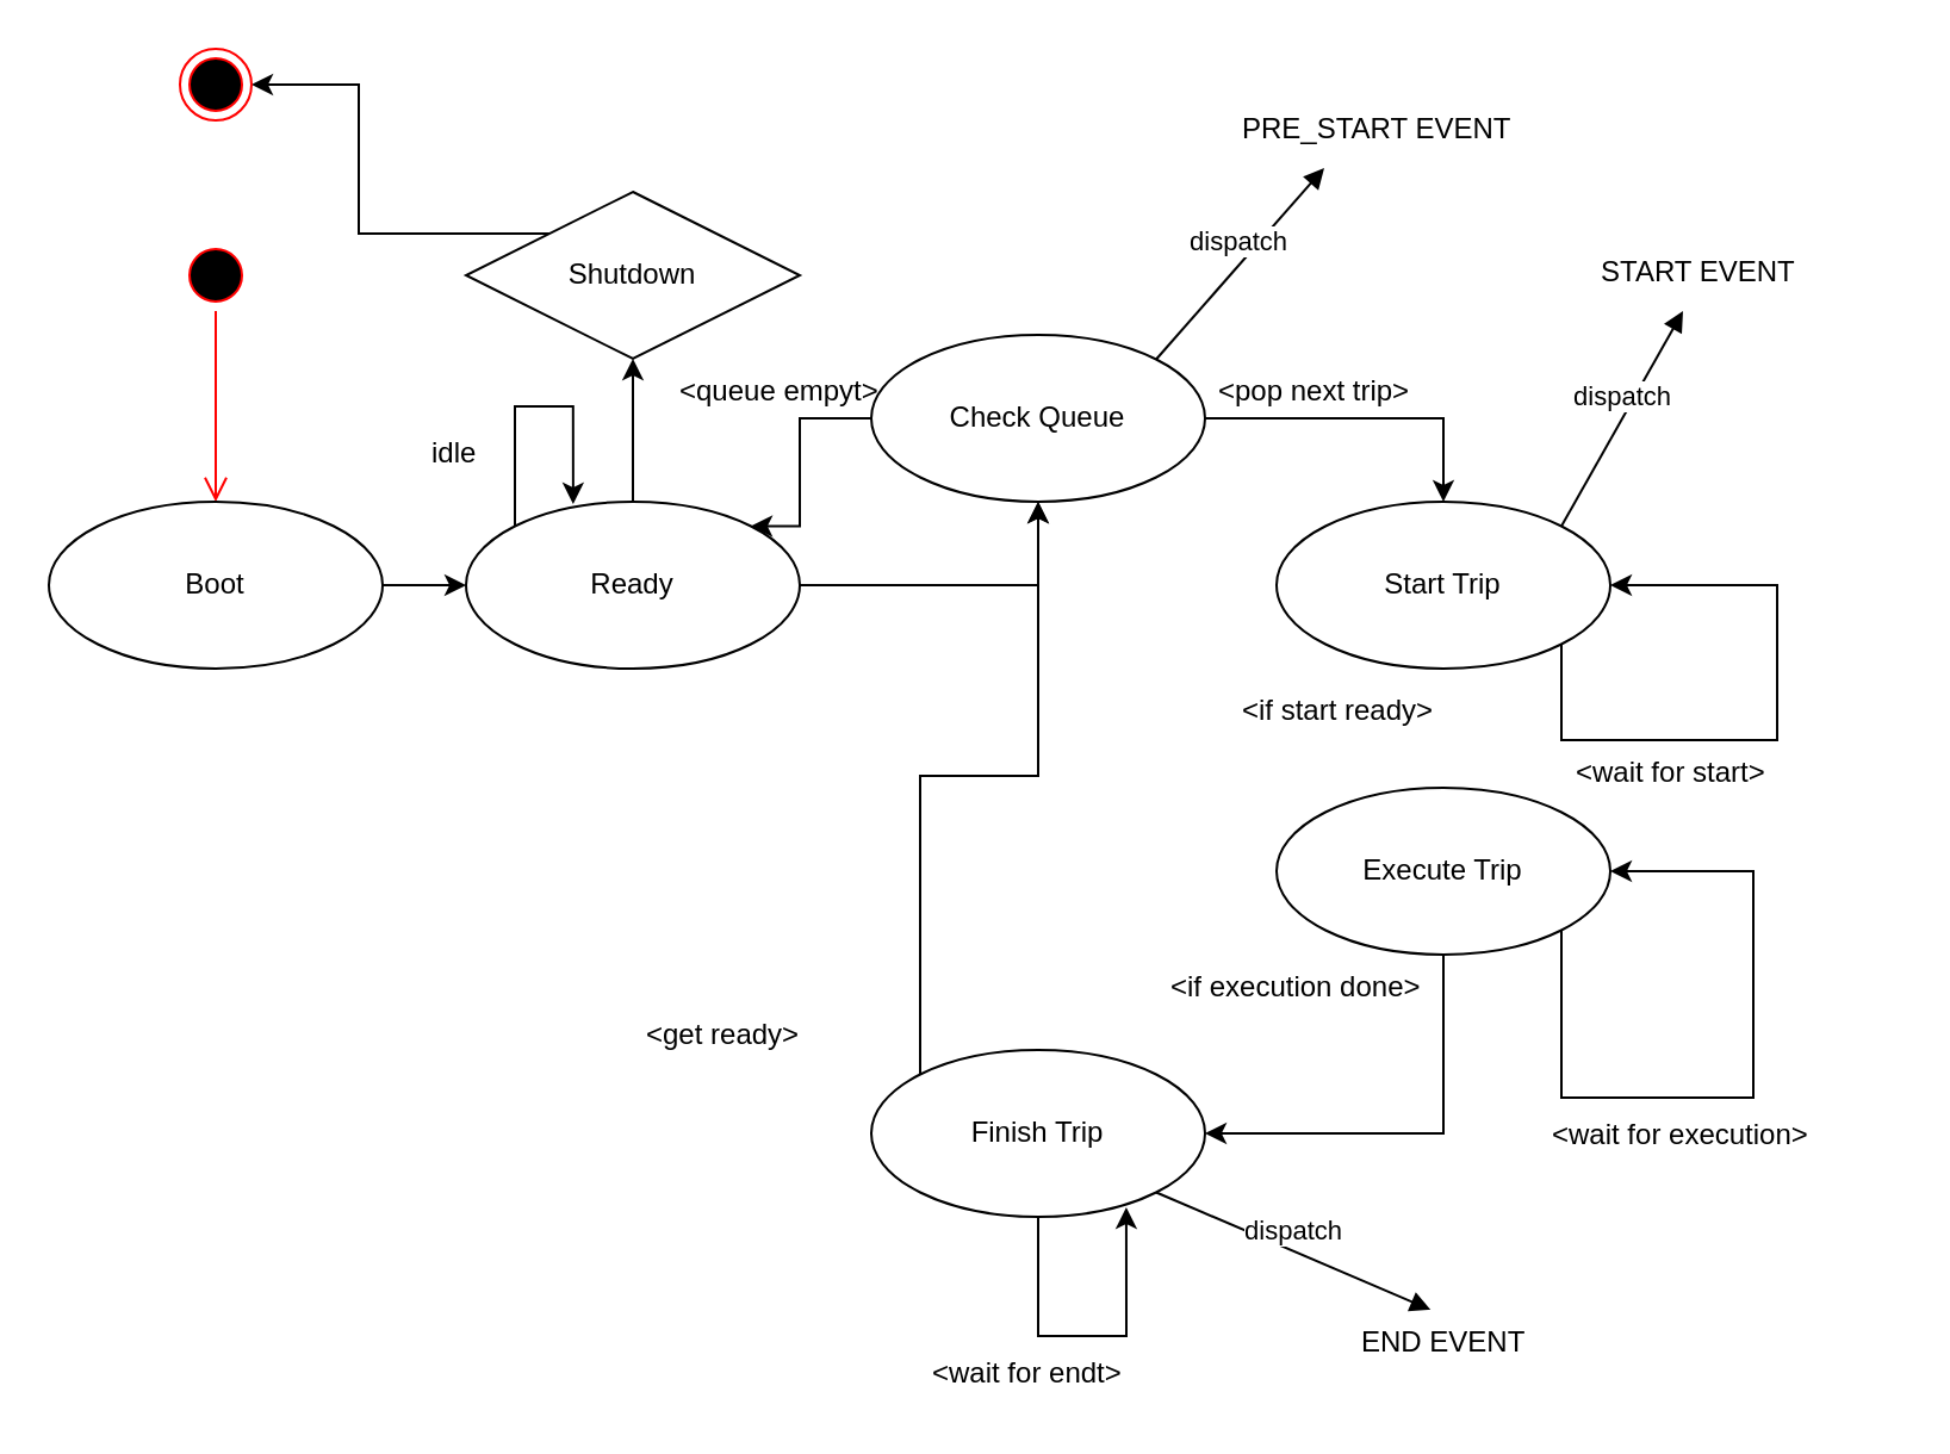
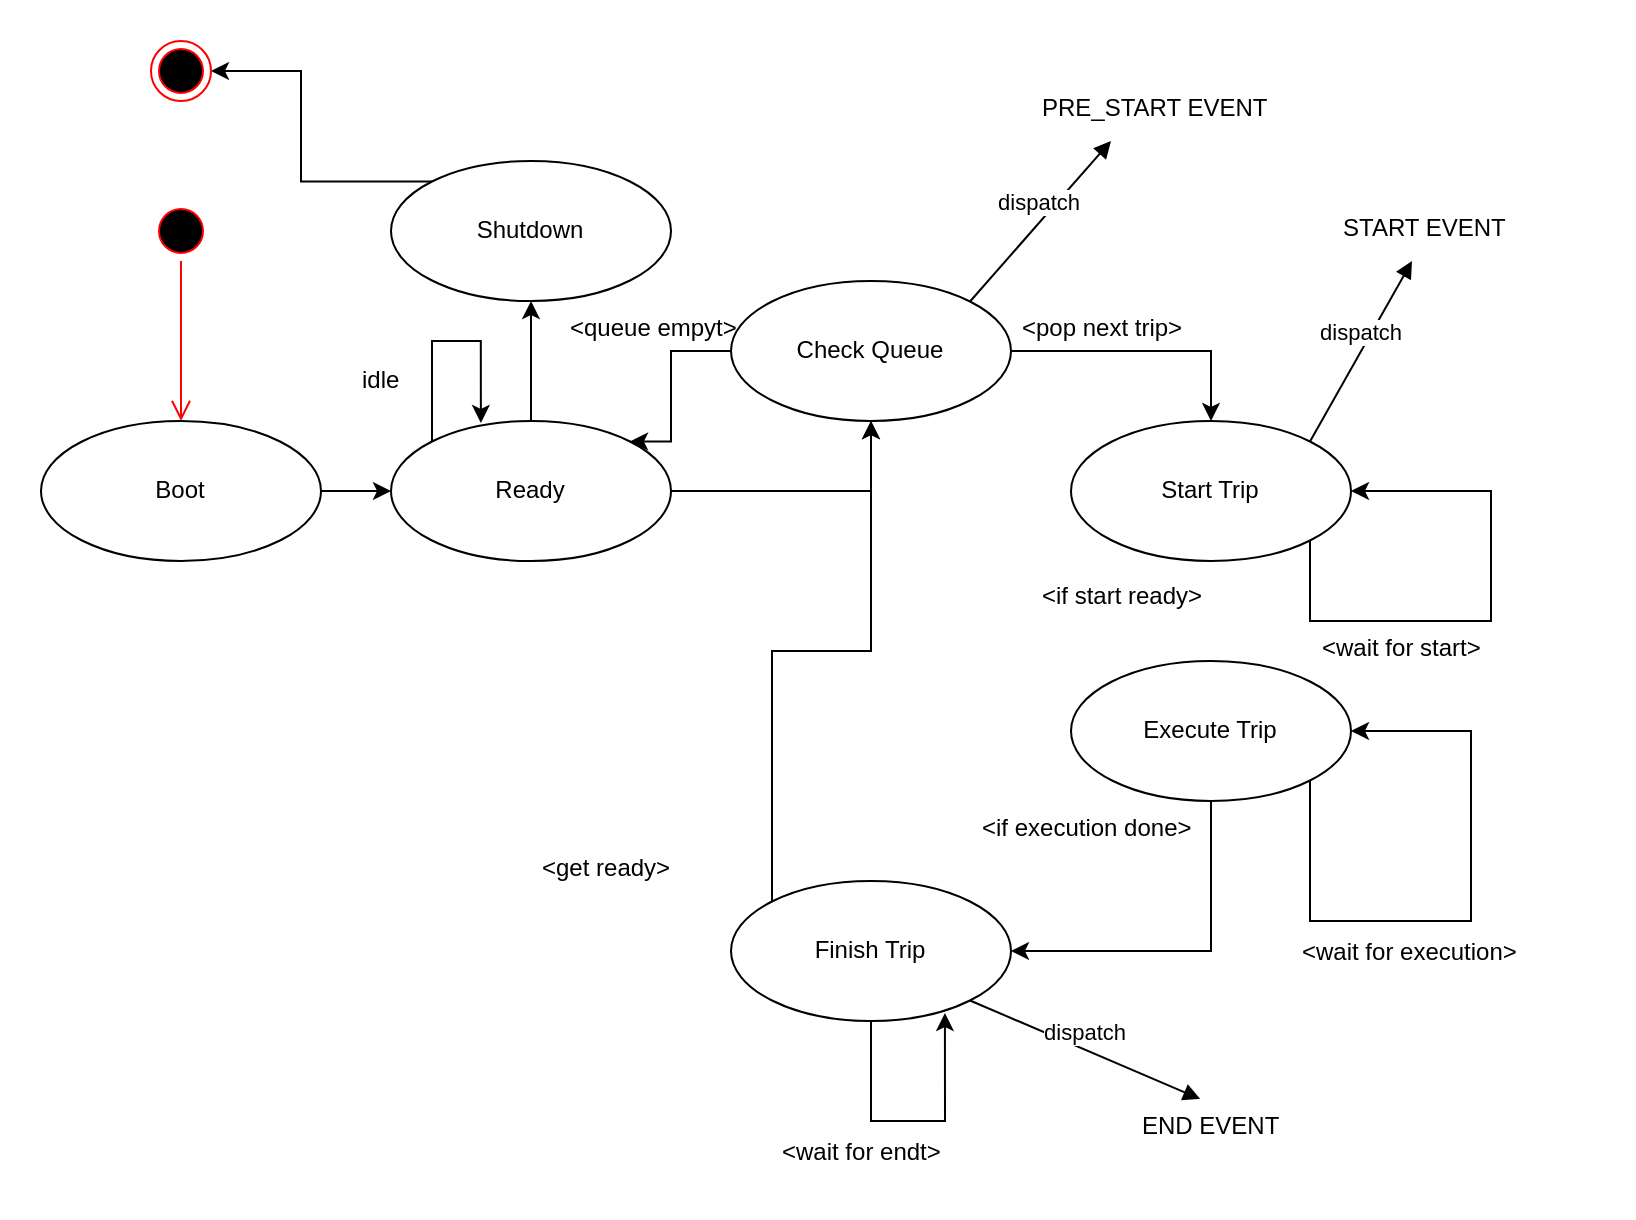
- <mxCell id="11" value="Shutdown" style="rhombus;whiteSpace=wrap;html=1;" vertex="1" parent="1"><mxGeometry x="195" y="80" width="140" height="70" as="geometry" /></mxCell>
+ <mxCell id="11" value="Shutdown" style="ellipse;whiteSpace=wrap;html=1;" vertex="1" parent="1"><mxGeometry x="195" y="80" width="140" height="70" as="geometry" /></mxCell>
